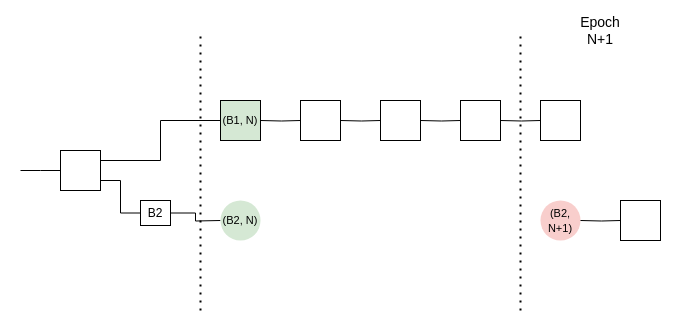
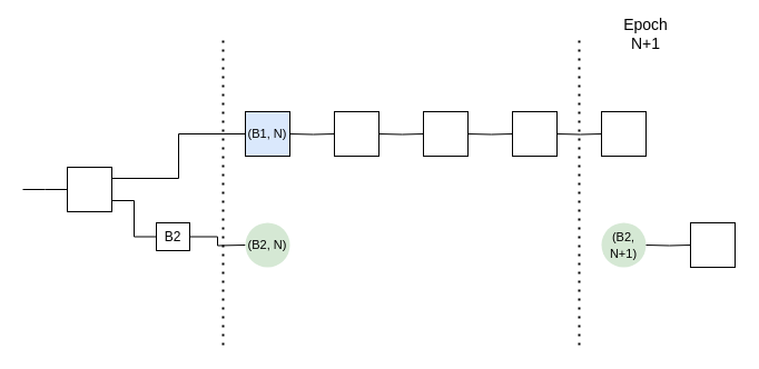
- <mxCell id="8" value="&lt;font style=&quot;font-size: 14px&quot;&gt;Epoch N+1&lt;br&gt;&lt;/font&gt;" style="text;html=1;strokeColor=none;fillColor=none;align=center;verticalAlign=middle;whiteSpace=wrap;rounded=0;" vertex="1" parent="1"><mxGeometry x="580" y="20" width="40" height="20" as="geometry" /></mxCell>
+ <mxCell id="8" value="&lt;font style=&quot;font-size: 14px&quot;&gt;Epoch N+1&lt;br&gt;&lt;/font&gt;" style="text;html=1;strokeColor=none;fillColor=none;align=center;verticalAlign=middle;whiteSpace=wrap;rounded=0;" vertex="1" parent="1"><mxGeometry x="560" y="20" width="40" height="20" as="geometry" /></mxCell>
- <mxCell id="15" value="&lt;font style=&quot;font-size: 11px&quot;&gt;(B1, N)&lt;br&gt;&lt;/font&gt;" style="rounded=0;whiteSpace=wrap;html=1;fillColor=#d5e8d4;" vertex="1" parent="1"><mxGeometry x="220" y="100" width="40" height="40" as="geometry" /></mxCell>
+ <mxCell id="15" value="&lt;font style=&quot;font-size: 11px&quot;&gt;(B1, N)&lt;br&gt;&lt;/font&gt;" style="rounded=0;whiteSpace=wrap;html=1;fillColor=#dae8fc;" vertex="1" parent="1"><mxGeometry x="220" y="100" width="40" height="40" as="geometry" /></mxCell>
- <mxCell id="19" value="&lt;font style=&quot;font-size: 11px&quot;&gt;(B2, N+1)&lt;br&gt;&lt;/font&gt;" style="ellipse;whiteSpace=wrap;html=1;strokeColor=none;fillColor=#f8cecc;" vertex="1" parent="1"><mxGeometry x="540" y="200" width="40" height="40" as="geometry" /></mxCell>
+ <mxCell id="19" value="&lt;font style=&quot;font-size: 11px&quot;&gt;(B2, N+1)&lt;br&gt;&lt;/font&gt;" style="ellipse;whiteSpace=wrap;html=1;strokeColor=none;fillColor=#D5E8D4;" vertex="1" parent="1"><mxGeometry x="540" y="200" width="40" height="40" as="geometry" /></mxCell>
